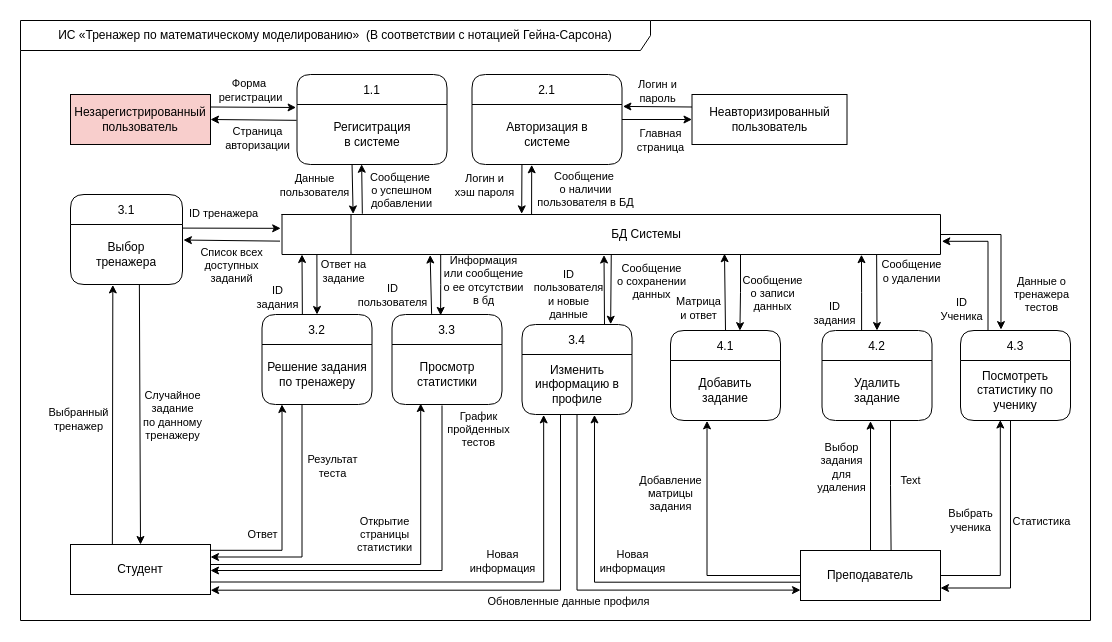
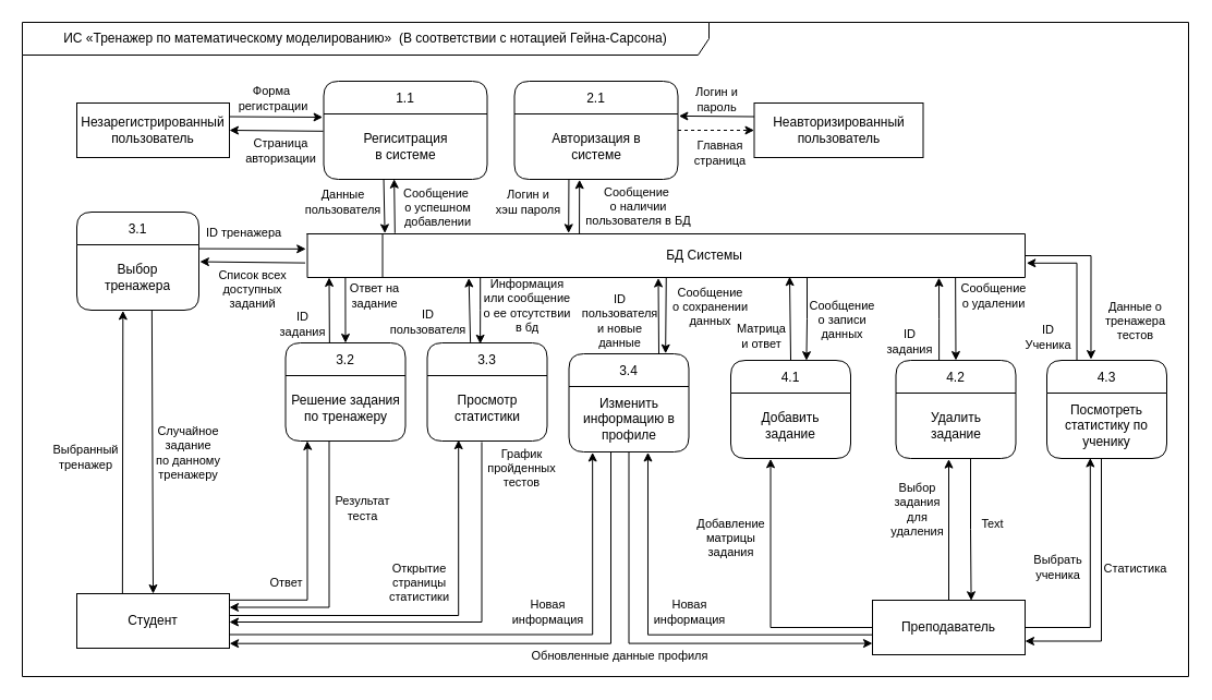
- <mxCell id="18" value="Незарегистрированный пользователь" style="rounded=0;whiteSpace=wrap;html=1;fillColor=#f8cecc;" vertex="1" parent="1"><mxGeometry x="70" y="94" width="140" height="50" as="geometry" /></mxCell>
+ <mxCell id="18" value="Незарегистрированный пользователь" style="rounded=0;whiteSpace=wrap;html=1;" vertex="1" parent="1"><mxGeometry x="70" y="94" width="140" height="50" as="geometry" /></mxCell>
- <mxCell id="14" style="rounded=0;orthogonalLoop=1;jettySize=auto;html=1;entryX=0;entryY=0.5;entryDx=0;entryDy=0;exitX=1;exitY=0.5;exitDx=0;exitDy=0;" edge="1" parent="1" source="5" target="4"><mxGeometry relative="1" as="geometry" /></mxCell>
+ <mxCell id="14" style="rounded=0;orthogonalLoop=1;jettySize=auto;html=1;entryX=0;entryY=0.5;entryDx=0;entryDy=0;exitX=1;exitY=0.5;exitDx=0;exitDy=0;dashed=1;" edge="1" parent="1" source="5" target="4"><mxGeometry relative="1" as="geometry" /></mxCell>
- <mxCell id="99" style="edgeStyle=orthogonalEdgeStyle;rounded=0;orthogonalLoop=1;jettySize=auto;html=1;entryX=0.647;entryY=0.006;entryDx=0;entryDy=0;entryPerimeter=0;endArrow=none;" edge="1" parent="1" source="81" target="77"><mxGeometry relative="1" as="geometry"><Array as="points"><mxPoint x="890" y="485" /><mxPoint x="891" y="485" /></Array></mxGeometry></mxCell>
+ <mxCell id="99" style="edgeStyle=orthogonalEdgeStyle;rounded=0;orthogonalLoop=1;jettySize=auto;html=1;entryX=0.647;entryY=0.006;entryDx=0;entryDy=0;entryPerimeter=0;" edge="1" parent="1" source="81" target="77"><mxGeometry relative="1" as="geometry"><Array as="points"><mxPoint x="890" y="485" /><mxPoint x="891" y="485" /></Array></mxGeometry></mxCell>
